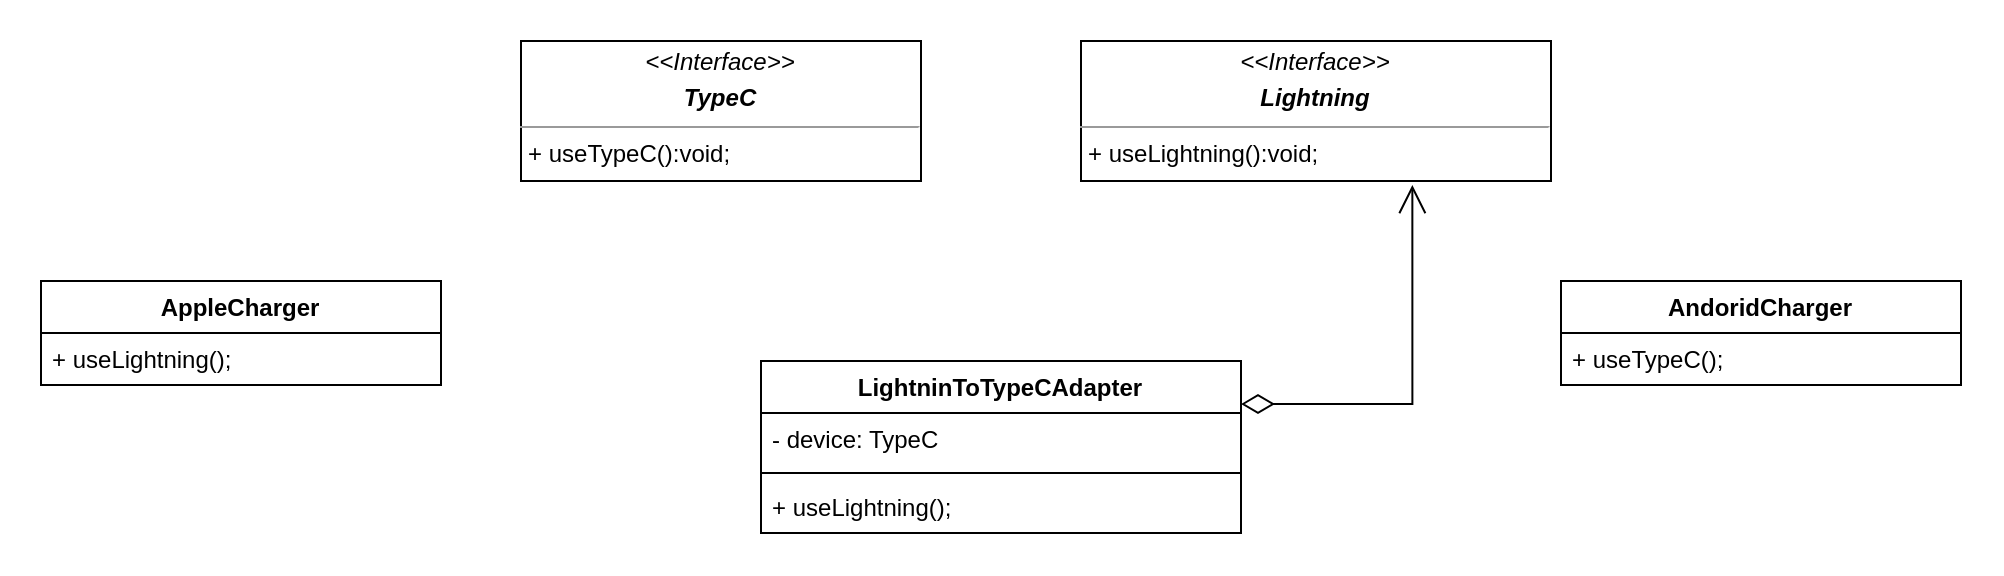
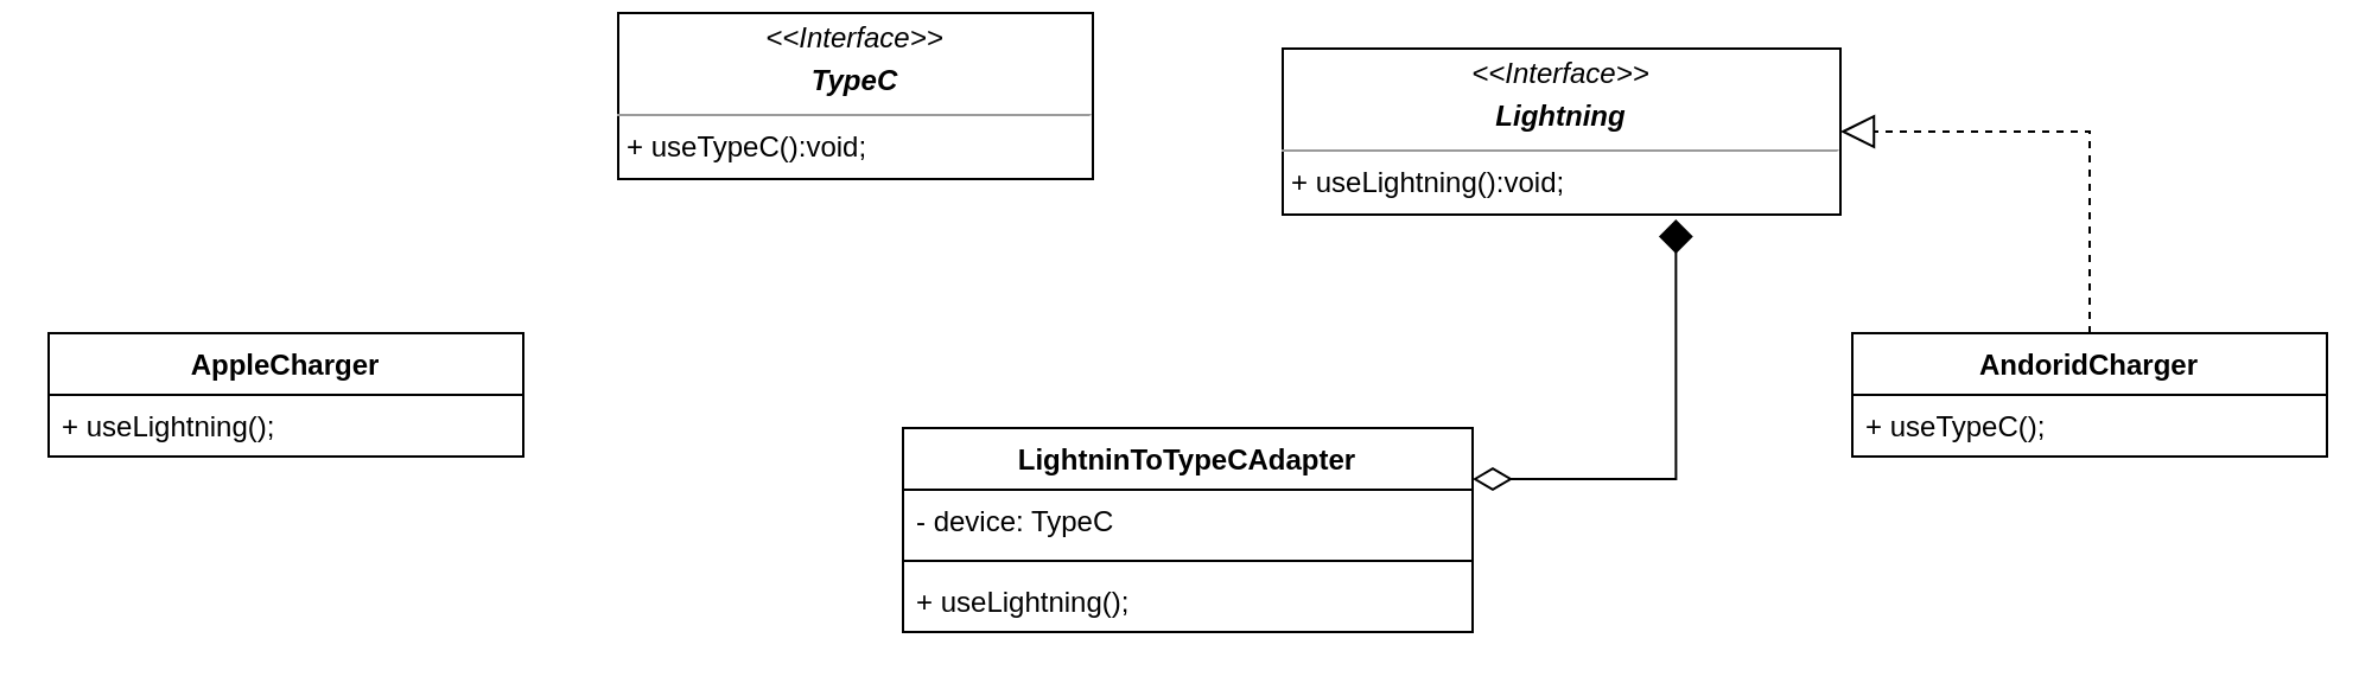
- <mxCell id="10" value="&lt;p style=&quot;margin:0px;margin-top:4px;text-align:center;&quot;&gt;&lt;i&gt;&amp;lt;&amp;lt;Interface&amp;gt;&amp;gt;&lt;/i&gt;&lt;/p&gt;&lt;p style=&quot;margin:0px;margin-top:4px;text-align:center;&quot;&gt;&lt;i&gt;&lt;b&gt;TypeC&lt;/b&gt;&lt;/i&gt;&lt;/p&gt;&lt;hr size=&quot;1&quot;&gt;&lt;p style=&quot;margin:0px;margin-left:4px;&quot;&gt;+ useTypeC():void;&lt;/p&gt;" style="verticalAlign=top;align=left;overflow=fill;fontSize=12;fontFamily=Helvetica;html=1;" vertex="1" parent="1"><mxGeometry x="260" y="20" width="200" height="70" as="geometry" /></mxCell>
+ <mxCell id="10" value="&lt;p style=&quot;margin:0px;margin-top:4px;text-align:center;&quot;&gt;&lt;i&gt;&amp;lt;&amp;lt;Interface&amp;gt;&amp;gt;&lt;/i&gt;&lt;/p&gt;&lt;p style=&quot;margin:0px;margin-top:4px;text-align:center;&quot;&gt;&lt;i&gt;&lt;b&gt;TypeC&lt;/b&gt;&lt;/i&gt;&lt;/p&gt;&lt;hr size=&quot;1&quot;&gt;&lt;p style=&quot;margin:0px;margin-left:4px;&quot;&gt;+ useTypeC():void;&lt;/p&gt;" style="verticalAlign=top;align=left;overflow=fill;fontSize=12;fontFamily=Helvetica;html=1;" vertex="1" parent="1"><mxGeometry x="260" y="5" width="200" height="70" as="geometry" /></mxCell>
+ <mxCell id="13" value="" style="endArrow=block;dashed=1;endFill=0;endSize=12;html=1;rounded=0;entryX=1;entryY=0.5;entryDx=0;entryDy=0;exitX=0.5;exitY=0;exitDx=0;exitDy=0;" edge="1" parent="1" source="8" target="11"><mxGeometry width="160" relative="1" as="geometry"><mxPoint x="806.5" y="121.984" as="sourcePoint" /><mxPoint x="953.5" y="40" as="targetPoint" /><Array as="points"><mxPoint x="880" y="55" /></Array></mxGeometry></mxCell>
- <mxCell id="12" value="" style="endArrow=open;html=1;endSize=12;startArrow=diamondThin;startSize=14;startFill=0;edgeStyle=orthogonalEdgeStyle;align=left;verticalAlign=bottom;rounded=0;entryX=0.705;entryY=1.029;entryDx=0;entryDy=0;exitX=1;exitY=0.25;exitDx=0;exitDy=0;entryPerimeter=0;" edge="1" parent="1" source="2" target="11"><mxGeometry x="-0.51" y="-68" relative="1" as="geometry"><mxPoint x="370" y="190" as="sourcePoint" /><mxPoint x="530" y="190" as="targetPoint" /><mxPoint as="offset" /></mxGeometry></mxCell>
+ <mxCell id="12" value="" style="endArrow=diamond;html=1;endSize=12;startArrow=diamondThin;startSize=14;startFill=0;edgeStyle=orthogonalEdgeStyle;align=left;verticalAlign=bottom;rounded=0;entryX=0.705;entryY=1.029;entryDx=0;entryDy=0;exitX=1;exitY=0.25;exitDx=0;exitDy=0;entryPerimeter=0;" edge="1" parent="1" source="2" target="11"><mxGeometry x="-0.51" y="-68" relative="1" as="geometry"><mxPoint x="370" y="190" as="sourcePoint" /><mxPoint x="530" y="190" as="targetPoint" /><mxPoint as="offset" /></mxGeometry></mxCell>
